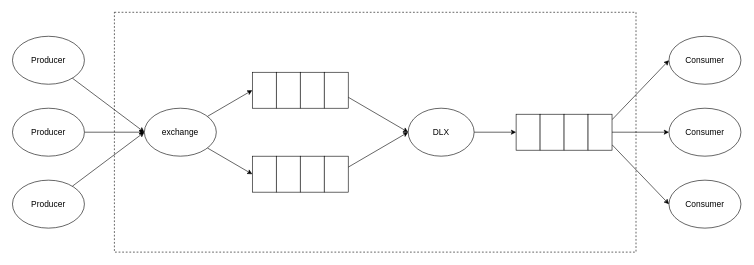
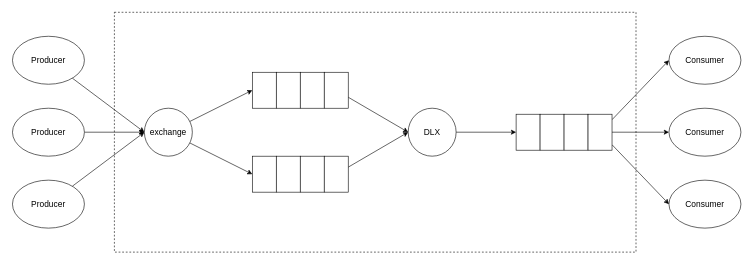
- <mxCell id="11" value="&lt;font style=&quot;font-size: 14px&quot;&gt;exchange&lt;/font&gt;" style="ellipse;whiteSpace=wrap;html=1;aspect=fixed;" vertex="1" parent="1"><mxGeometry x="240" y="180" width="120" height="80" as="geometry" /></mxCell>
+ <mxCell id="11" value="&lt;font style=&quot;font-size: 14px&quot;&gt;exchange&lt;/font&gt;" style="ellipse;whiteSpace=wrap;html=1;aspect=fixed;" vertex="1" parent="1"><mxGeometry x="240" y="180" width="80" height="80" as="geometry" /></mxCell>
- <mxCell id="23" value="&lt;font style=&quot;font-size: 14px&quot;&gt;DLX&lt;/font&gt;" style="ellipse;whiteSpace=wrap;html=1;aspect=fixed;" vertex="1" parent="1"><mxGeometry x="680" y="180" width="110" height="80" as="geometry" /></mxCell>
+ <mxCell id="23" value="&lt;font style=&quot;font-size: 14px&quot;&gt;DLX&lt;/font&gt;" style="ellipse;whiteSpace=wrap;html=1;aspect=fixed;" vertex="1" parent="1"><mxGeometry x="680" y="180" width="80" height="80" as="geometry" /></mxCell>
